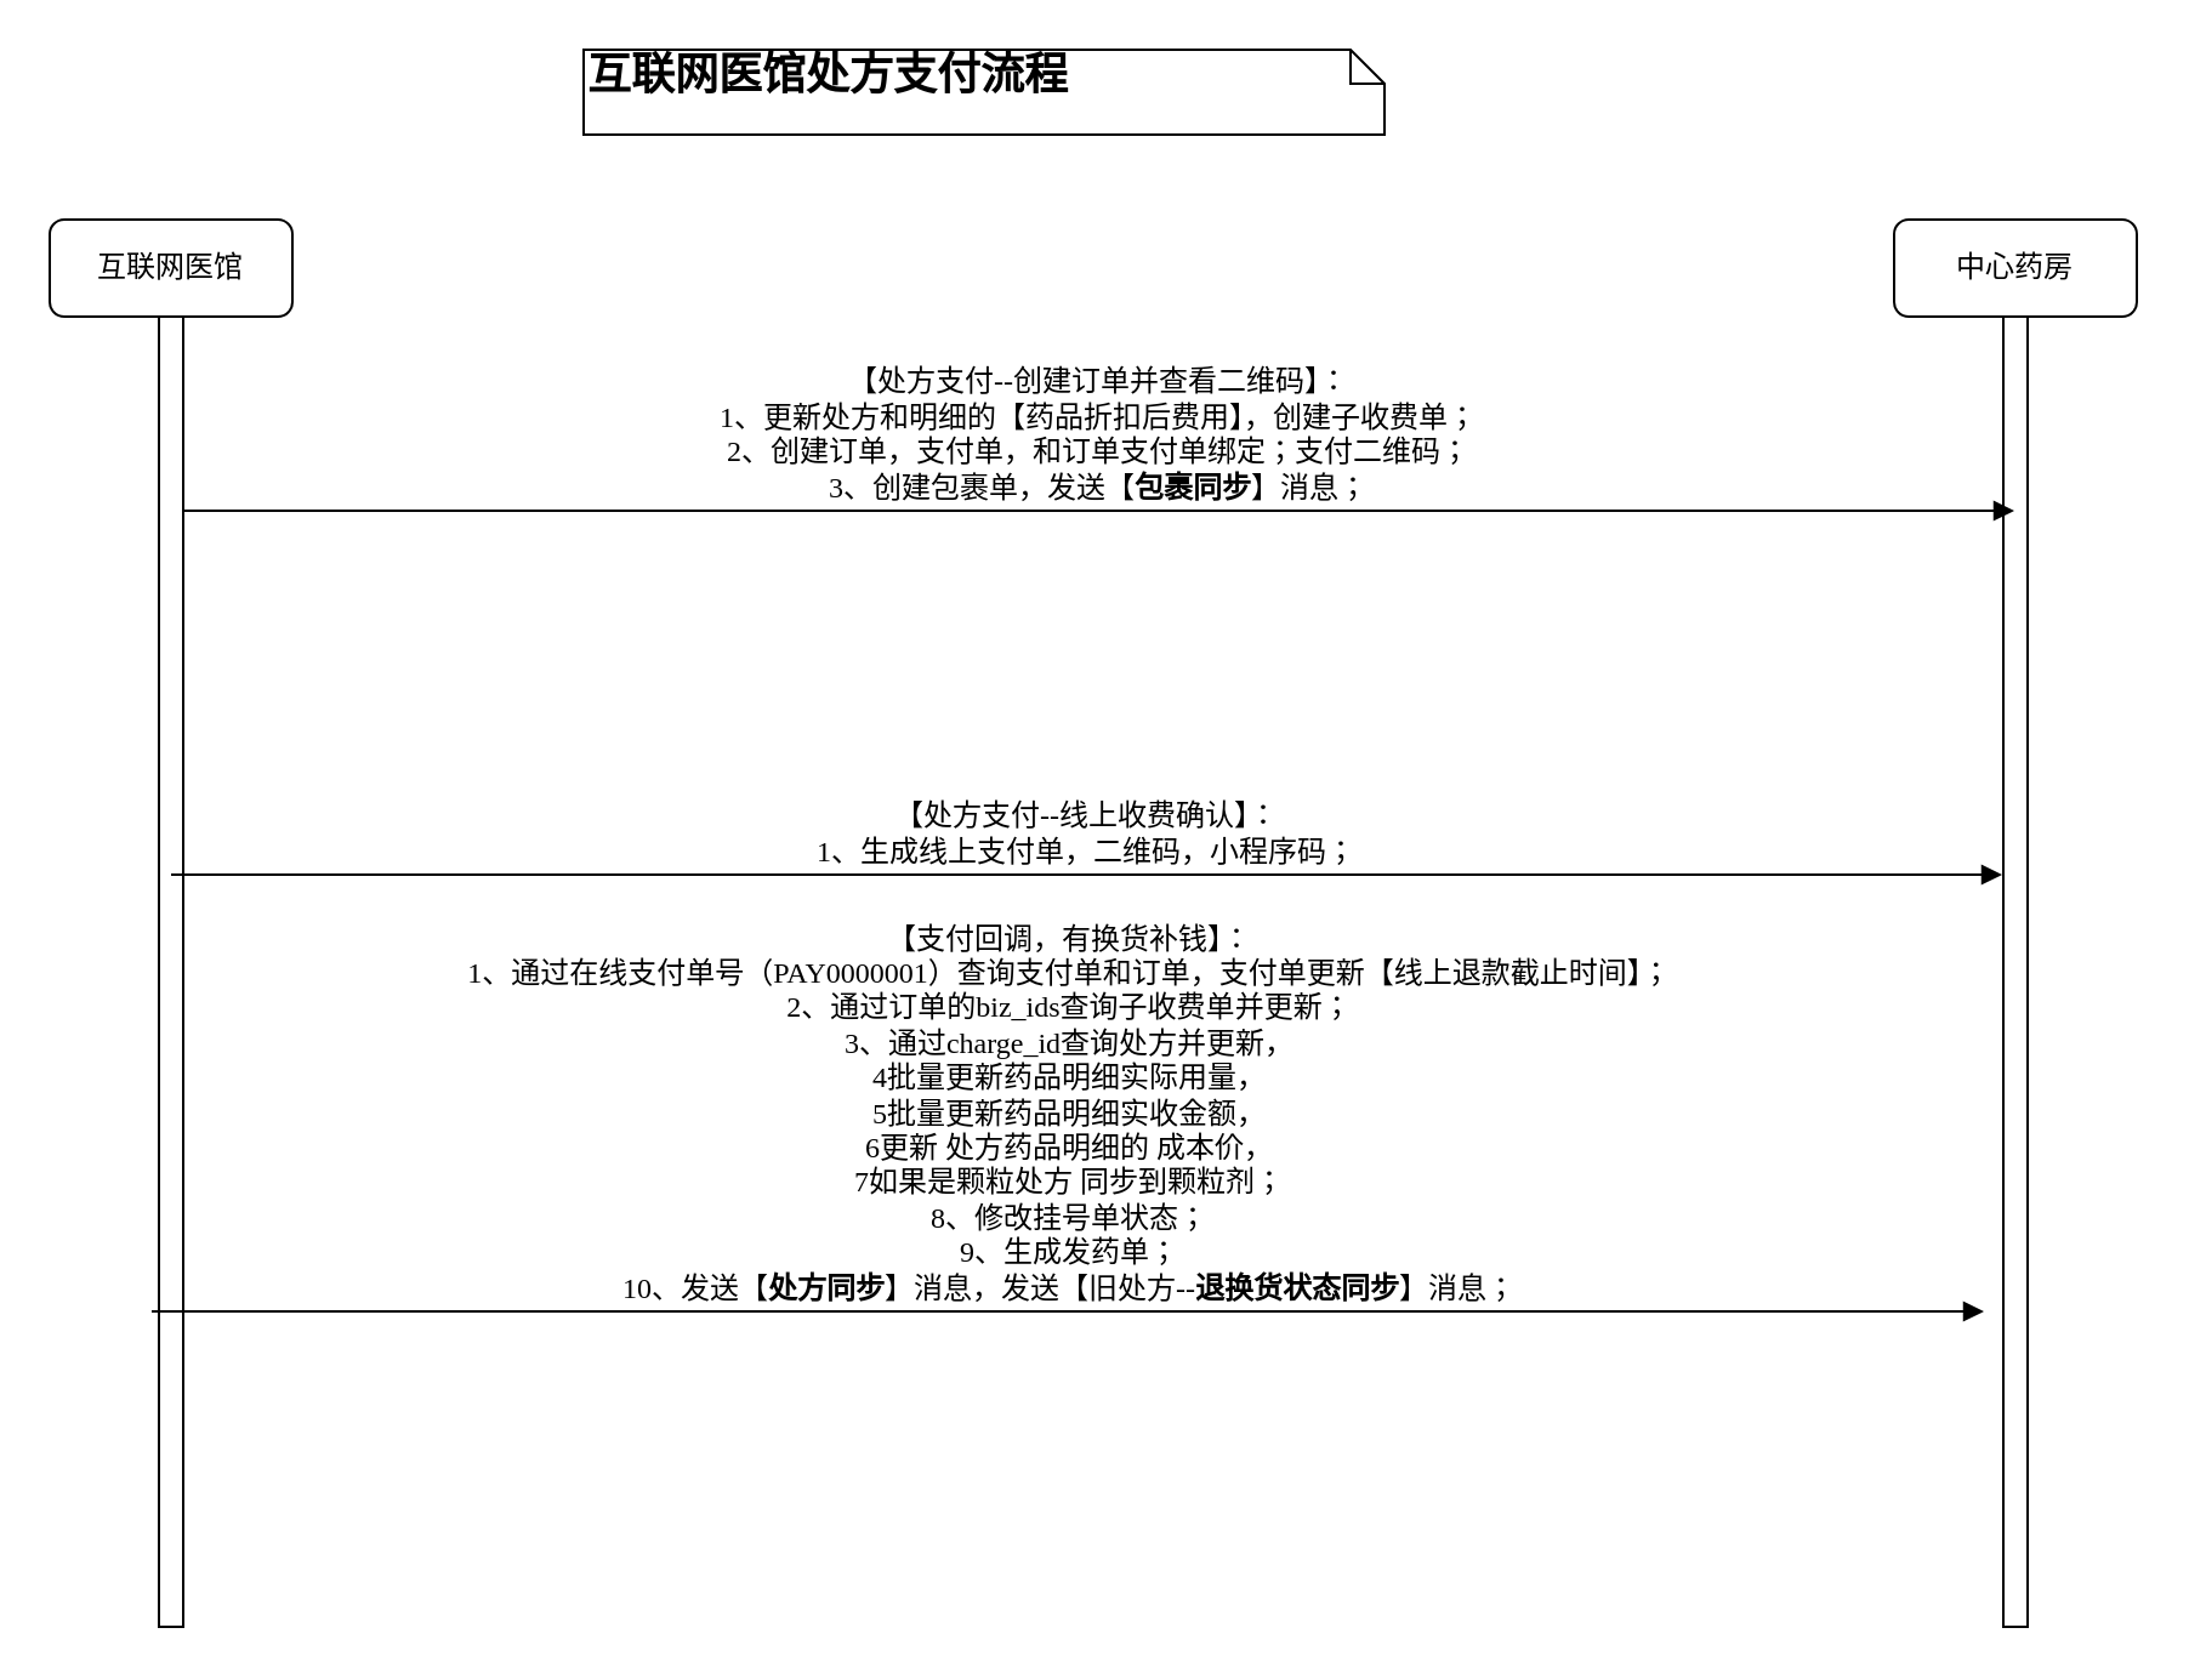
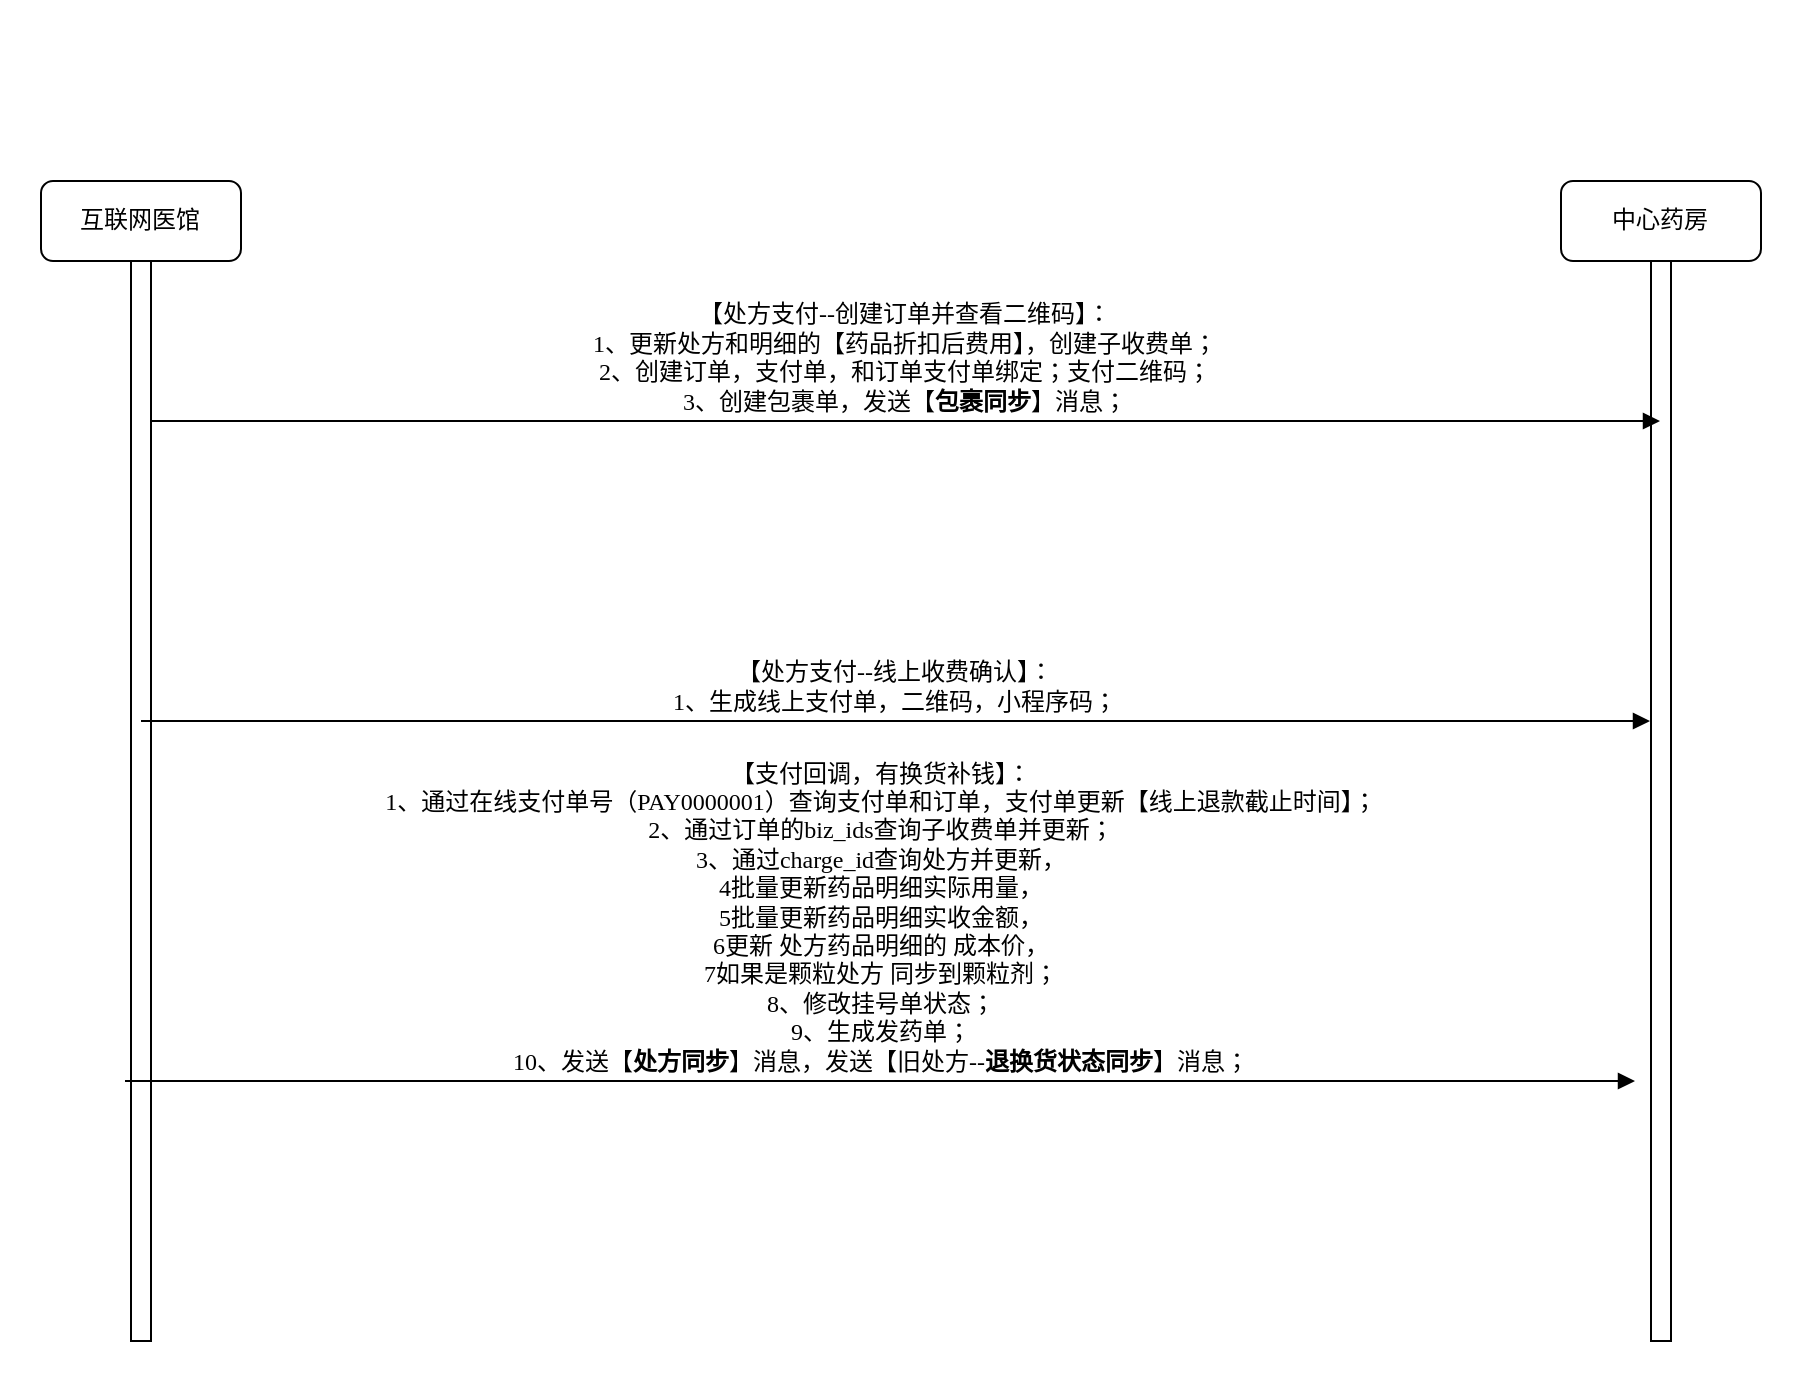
- <mxCell id="7" value="&lt;span style=&quot;font-size: 18px;&quot;&gt;&lt;b&gt;互联网医馆处方支付流程&lt;/b&gt;&lt;/span&gt;" style="shape=note;whiteSpace=wrap;html=1;size=14;verticalAlign=top;align=left;spacingTop=-6;rounded=0;shadow=0;comic=0;labelBackgroundColor=none;strokeWidth=1;fontFamily=Verdana;fontSize=12" vertex="1" parent="1"><mxGeometry x="240" y="20" width="330" height="35" as="geometry" /></mxCell>
